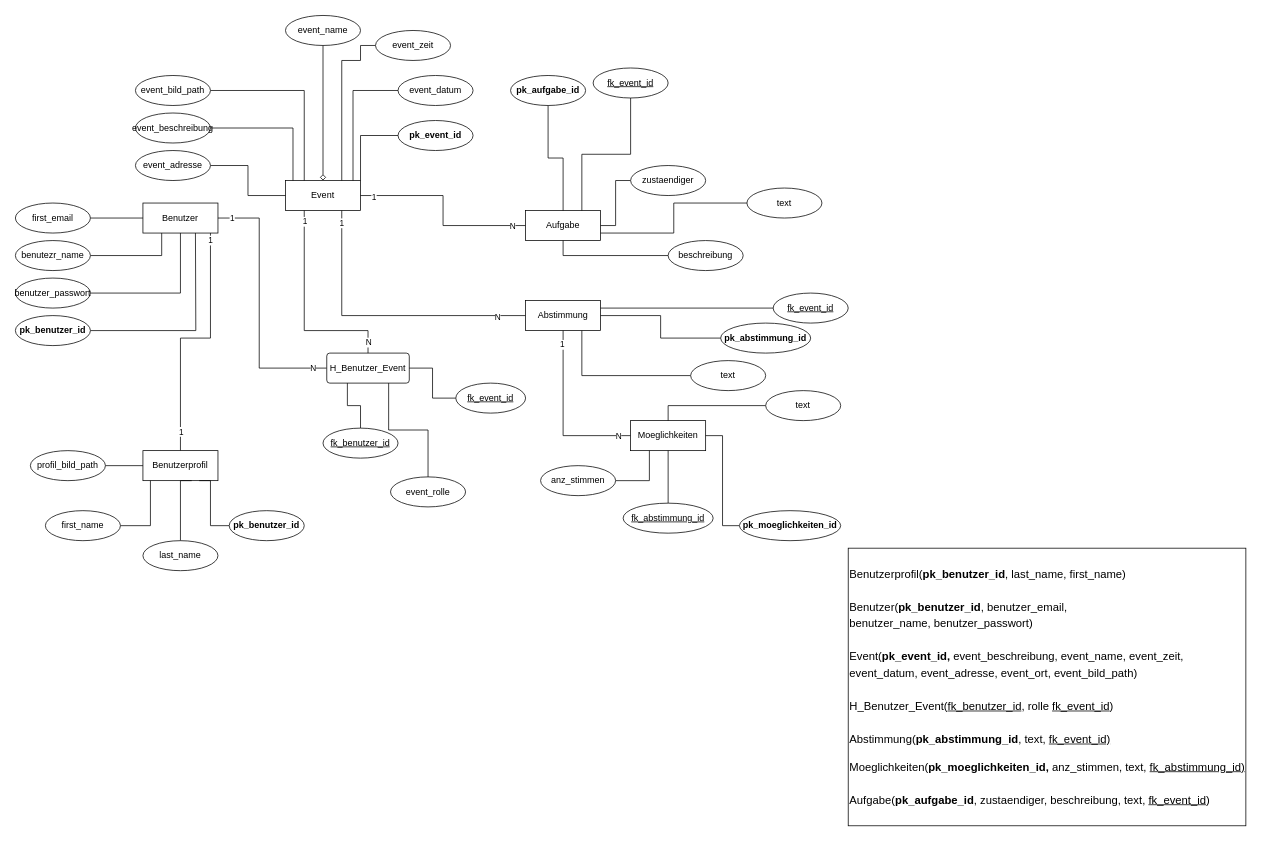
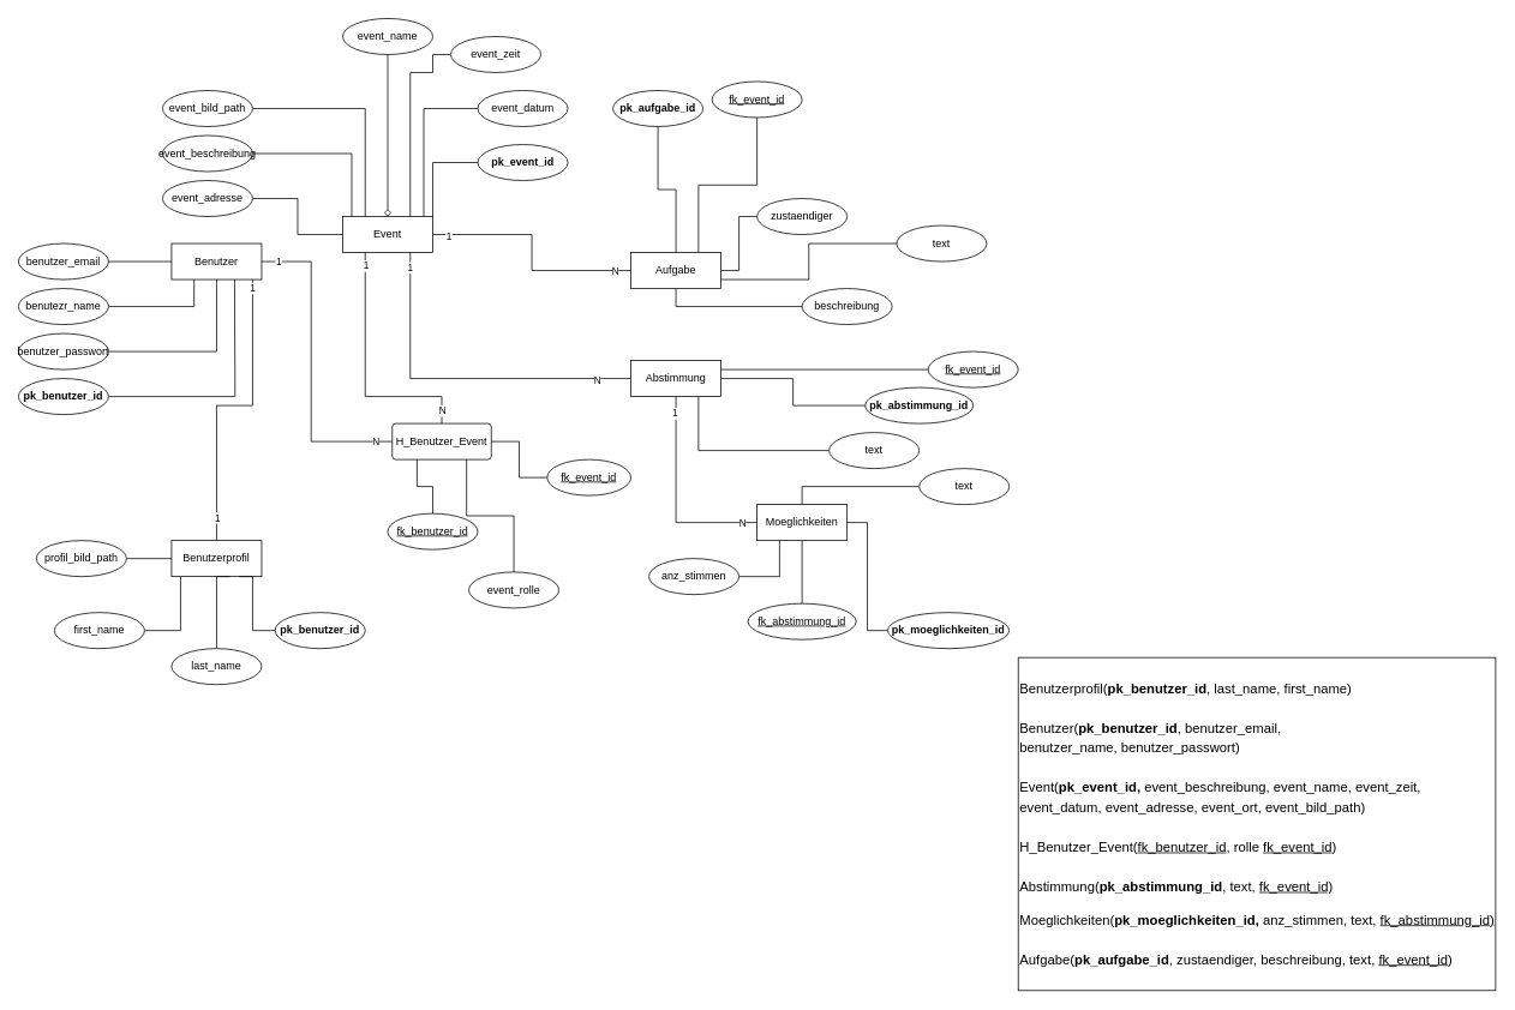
- <mxCell id="4" value="first_email" style="ellipse;whiteSpace=wrap;html=1;align=center;" parent="1" vertex="1"><mxGeometry x="20" y="270" width="100" height="40" as="geometry" /></mxCell>
+ <mxCell id="4" value="benutzer_email" style="ellipse;whiteSpace=wrap;html=1;align=center;" parent="1" vertex="1"><mxGeometry x="20" y="270" width="100" height="40" as="geometry" /></mxCell>
